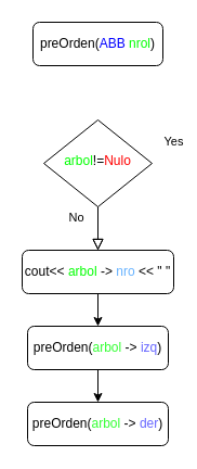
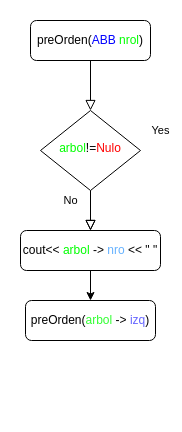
+ <mxCell id="2" value="" style="rounded=0;html=1;jettySize=auto;orthogonalLoop=1;fontSize=11;endArrow=block;endFill=0;endSize=8;strokeWidth=1;shadow=0;labelBackgroundColor=none;edgeStyle=orthogonalEdgeStyle;" parent="1" source="3" target="6" edge="1"><mxGeometry relative="1" as="geometry" /></mxCell>
- <mxCell id="9" value="" style="edgeStyle=orthogonalEdgeStyle;rounded=0;orthogonalLoop=1;jettySize=auto;html=1;fontColor=#33FF33;" edge="1" parent="1" source="10" target="11"><mxGeometry relative="1" as="geometry" /></mxCell>
- <mxCell id="11" value="&lt;font style=&quot;border-color: rgb(0, 0, 0);&quot; color=&quot;#000000&quot;&gt;preOrden(&lt;/font&gt;&lt;font style=&quot;border-color: rgb(0, 0, 0);&quot;&gt;&lt;font color=&quot;#33ff33&quot;&gt;arbol&lt;span style=&quot;border-color: var(--border-color);&quot;&gt;&amp;nbsp;&lt;/span&gt;&lt;/font&gt;-&amp;gt;&lt;/font&gt;&lt;span style=&quot;color: rgb(255, 255, 255);&quot;&gt;&amp;nbsp;&lt;/span&gt;&lt;font color=&quot;#6666ff&quot;&gt;der&lt;/font&gt;&lt;font style=&quot;border-color: rgb(0, 0, 0);&quot; color=&quot;#000000&quot;&gt;)&lt;/font&gt;" style="rounded=1;whiteSpace=wrap;html=1;fontSize=12;glass=0;strokeWidth=1;shadow=0;" vertex="1" parent="1"><mxGeometry x="25" y="370" width="130" height="40" as="geometry" /></mxCell>
